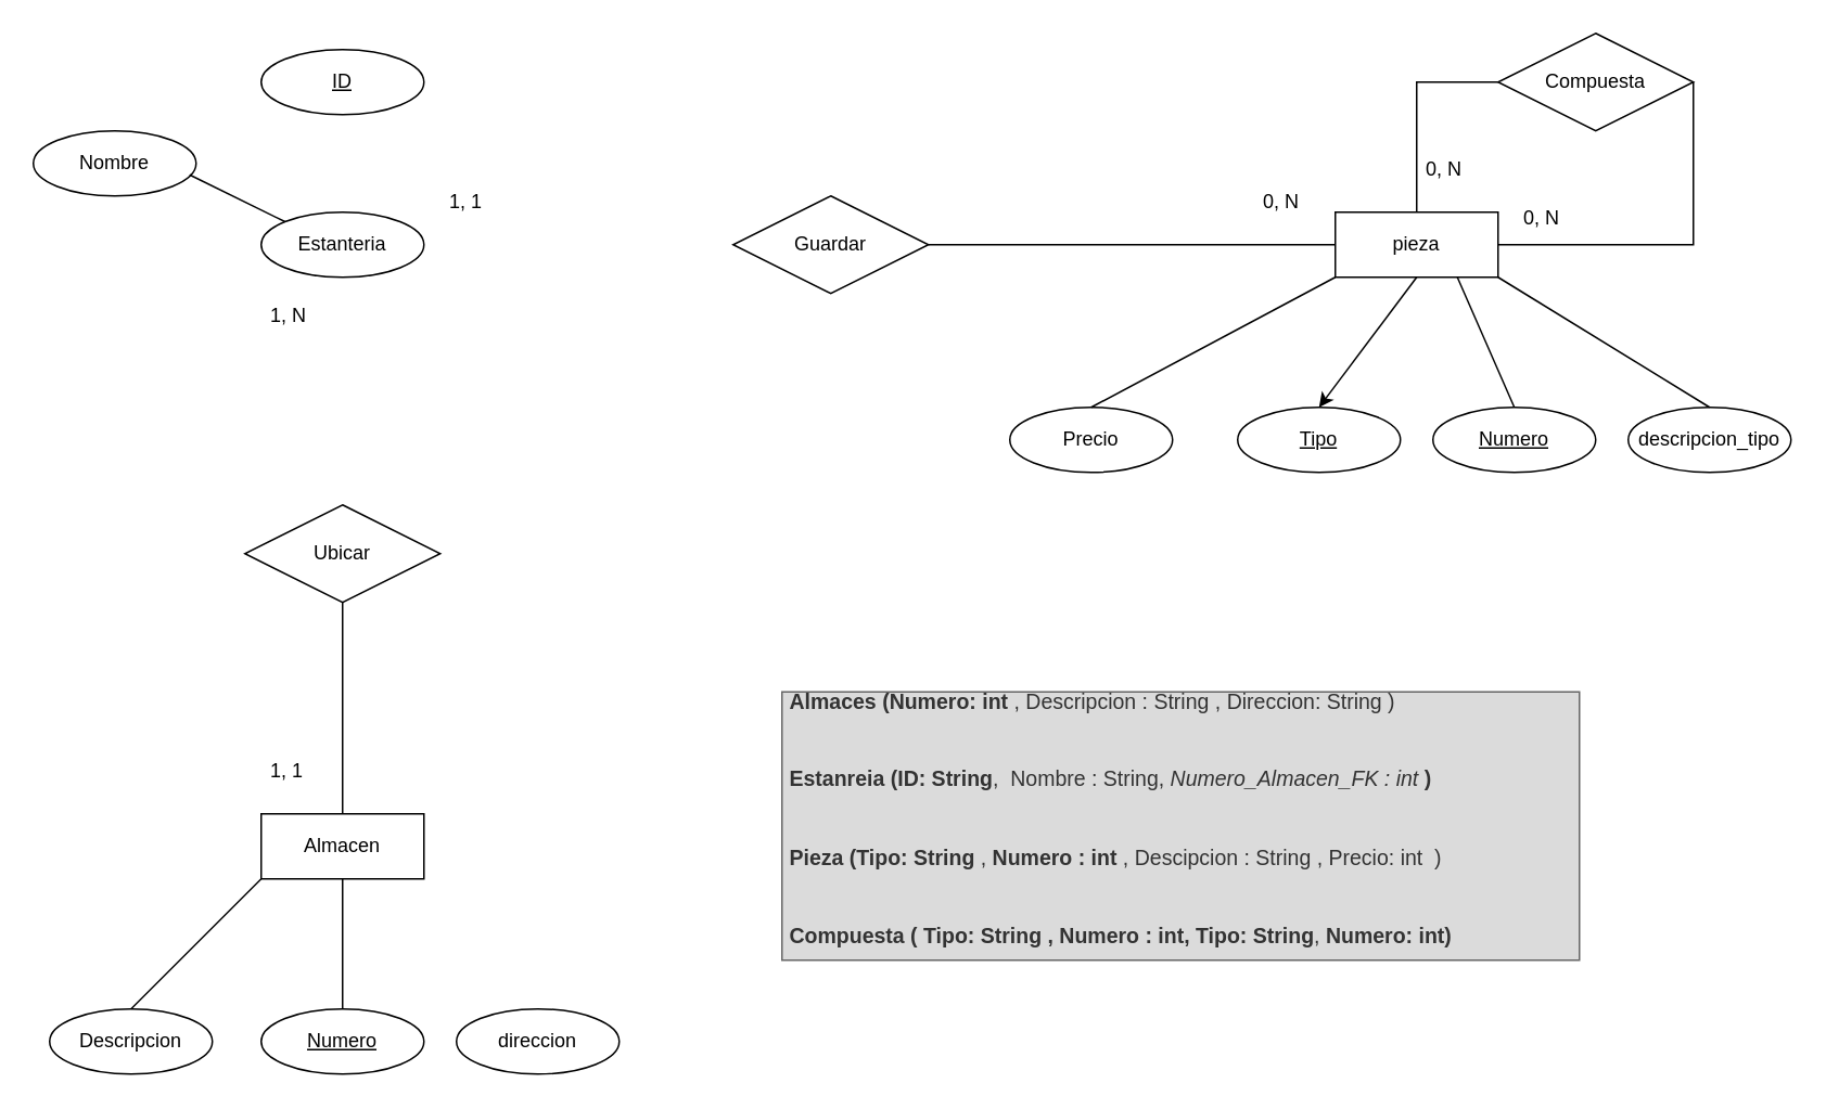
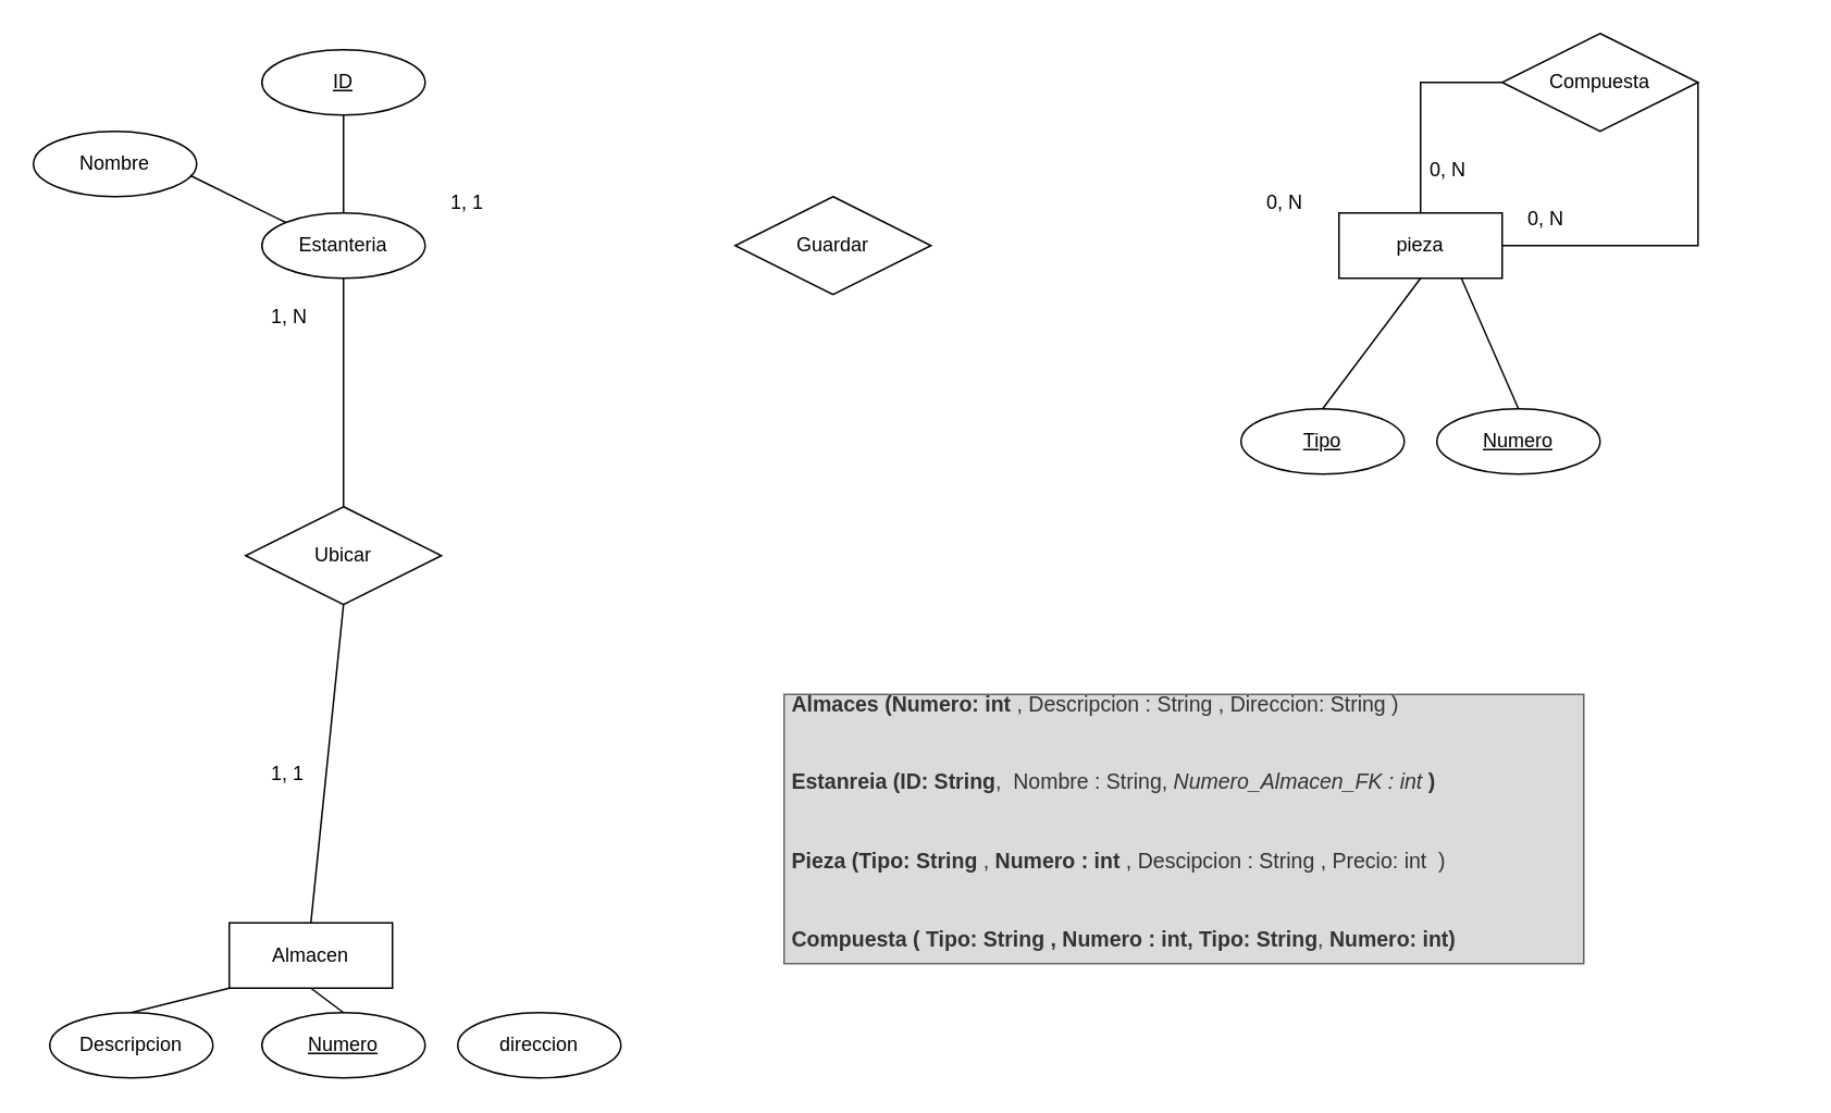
+ <mxCell id="18" value="" style="endArrow=none;html=1;rounded=0;exitX=0.5;exitY=1;exitDx=0;exitDy=0;entryX=0.5;entryY=0;entryDx=0;entryDy=0;" parent="1" source="14" target="13" edge="1"><mxGeometry relative="1" as="geometry"><mxPoint x="410" y="380" as="sourcePoint" /><mxPoint x="570" y="380" as="targetPoint" /></mxGeometry></mxCell>
- <mxCell id="27" value="" style="endArrow=none;html=1;rounded=0;exitX=1;exitY=0.5;exitDx=0;exitDy=0;entryX=0;entryY=0.5;entryDx=0;entryDy=0;" parent="1" source="21" target="3" edge="1"><mxGeometry relative="1" as="geometry"><mxPoint x="340" y="0" as="sourcePoint" /><mxPoint x="500" y="0" as="targetPoint" /></mxGeometry></mxCell>
- <mxCell id="9" value="" style="endArrow=none;html=1;rounded=0;exitX=0;exitY=1;exitDx=0;exitDy=0;entryX=0.5;entryY=0;entryDx=0;entryDy=0;" parent="1" source="3" target="7" edge="1"><mxGeometry relative="1" as="geometry"><mxPoint x="610" y="290" as="sourcePoint" /><mxPoint x="770" y="290" as="targetPoint" /></mxGeometry></mxCell>
- <mxCell id="15" value="" style="endArrow=none;html=1;rounded=0;entryX=0.5;entryY=0;entryDx=0;entryDy=0;exitX=1;exitY=1;exitDx=0;exitDy=0;" parent="1" source="3" target="6" edge="1"><mxGeometry relative="1" as="geometry"><mxPoint x="610" y="200" as="sourcePoint" /><mxPoint x="770" y="200" as="targetPoint" /></mxGeometry></mxCell>
+ <mxCell id="23" value="" style="endArrow=none;html=1;rounded=0;exitX=0.5;exitY=0;exitDx=0;exitDy=0;entryX=0.5;entryY=1;entryDx=0;entryDy=0;" parent="1" source="22" target="13" edge="1"><mxGeometry relative="1" as="geometry"><mxPoint x="-60" y="339.5" as="sourcePoint" /><mxPoint x="190" y="220" as="targetPoint" /></mxGeometry></mxCell>
- <mxCell id="8" value="" style="endArrow=classic;html=1;rounded=0;exitX=0.5;exitY=1;exitDx=0;exitDy=0;entryX=0.5;entryY=0;entryDx=0;entryDy=0;" parent="1" source="3" target="4" edge="1"><mxGeometry relative="1" as="geometry"><mxPoint x="610" y="290" as="sourcePoint" /><mxPoint x="770" y="290" as="targetPoint" /></mxGeometry></mxCell>
+ <mxCell id="8" value="" style="endArrow=none;html=1;rounded=0;exitX=0.5;exitY=1;exitDx=0;exitDy=0;entryX=0.5;entryY=0;entryDx=0;entryDy=0;" parent="1" source="3" target="4" edge="1"><mxGeometry relative="1" as="geometry"><mxPoint x="610" y="290" as="sourcePoint" /><mxPoint x="770" y="290" as="targetPoint" /></mxGeometry></mxCell>
- <mxCell id="7" value="Precio" style="ellipse;whiteSpace=wrap;html=1;align=center;" parent="1" vertex="1"><mxGeometry x="620" y="250" width="100" height="40" as="geometry" /></mxCell>
- <mxCell id="6" value="descripcion_tipo" style="ellipse;whiteSpace=wrap;html=1;align=center;" parent="1" vertex="1"><mxGeometry x="1000" y="250" width="100" height="40" as="geometry" /></mxCell>
- <mxCell id="2" value="Almacen" style="whiteSpace=wrap;html=1;align=center;" parent="1" vertex="1"><mxGeometry x="160" y="500" width="100" height="40" as="geometry" /></mxCell>
+ <mxCell id="2" value="Almacen" style="whiteSpace=wrap;html=1;align=center;" parent="1" vertex="1"><mxGeometry x="140" y="565" width="100" height="40" as="geometry" /></mxCell>
